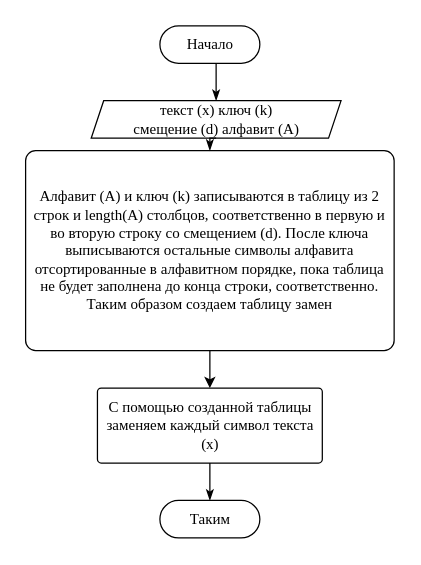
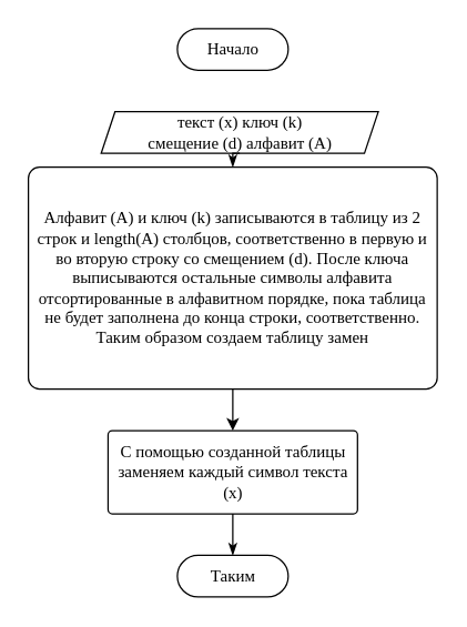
- <mxCell id="4" style="edgeStyle=orthogonalEdgeStyle;rounded=0;orthogonalLoop=1;jettySize=auto;html=1;exitX=0.5;exitY=1;exitDx=0;exitDy=0;entryX=0.5;entryY=0;entryDx=0;entryDy=0;endArrow=classicThin;endFill=1;" parent="1" source="5" target="6" edge="1"><mxGeometry relative="1" as="geometry" /></mxCell>
